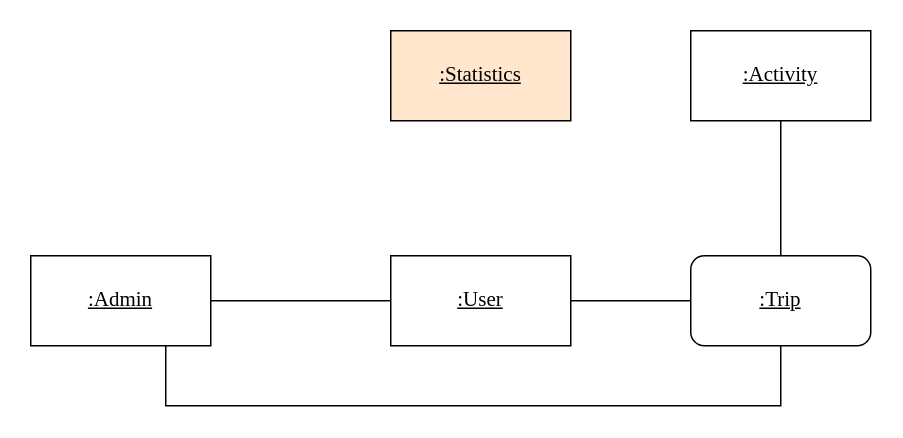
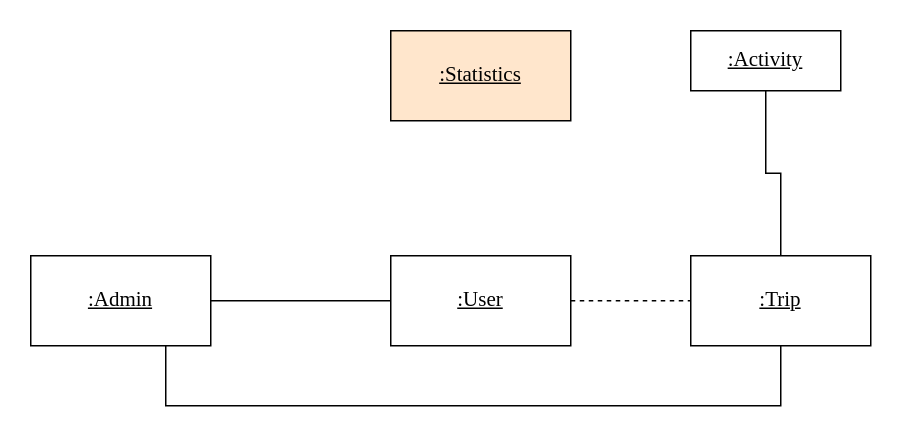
- <mxCell id="10" value="&lt;span style=&quot;font-size: 14px;&quot;&gt;:Activity&lt;/span&gt;" style="rounded=0;whiteSpace=wrap;html=1;fontStyle=4;fontSize=14;fontFamily=Times New Roman;" vertex="1" parent="1"><mxGeometry x="460" y="20" width="120" height="60" as="geometry" /></mxCell>
+ <mxCell id="10" value="&lt;span style=&quot;font-size: 14px;&quot;&gt;:Activity&lt;/span&gt;" style="rounded=0;whiteSpace=wrap;html=1;fontStyle=4;fontSize=14;fontFamily=Times New Roman;" vertex="1" parent="1"><mxGeometry x="460" y="20" width="100" height="40" as="geometry" /></mxCell>
- <mxCell id="7" style="edgeStyle=orthogonalEdgeStyle;rounded=0;orthogonalLoop=1;jettySize=auto;html=1;entryX=0;entryY=0.5;entryDx=0;entryDy=0;endArrow=none;endFill=0;" parent="1" source="8" target="9" edge="1"><mxGeometry relative="1" as="geometry" /></mxCell>
+ <mxCell id="7" style="edgeStyle=orthogonalEdgeStyle;rounded=0;orthogonalLoop=1;jettySize=auto;html=1;entryX=0;entryY=0.5;entryDx=0;entryDy=0;endArrow=none;endFill=0;dashed=1;" parent="1" source="8" target="9" edge="1"><mxGeometry relative="1" as="geometry" /></mxCell>
- <mxCell id="9" value="&lt;span style=&quot;font-size: 14px;&quot;&gt;:Trip&lt;/span&gt;" style="whiteSpace=wrap;html=1;fontStyle=4;fontSize=14;fontFamily=Times New Roman;rounded=1;" parent="1" vertex="1"><mxGeometry x="460" y="170" width="120" height="60" as="geometry" /></mxCell>
+ <mxCell id="9" value="&lt;span style=&quot;font-size: 14px;&quot;&gt;:Trip&lt;/span&gt;" style="rounded=0;whiteSpace=wrap;html=1;fontStyle=4;fontSize=14;fontFamily=Times New Roman;" parent="1" vertex="1"><mxGeometry x="460" y="170" width="120" height="60" as="geometry" /></mxCell>
